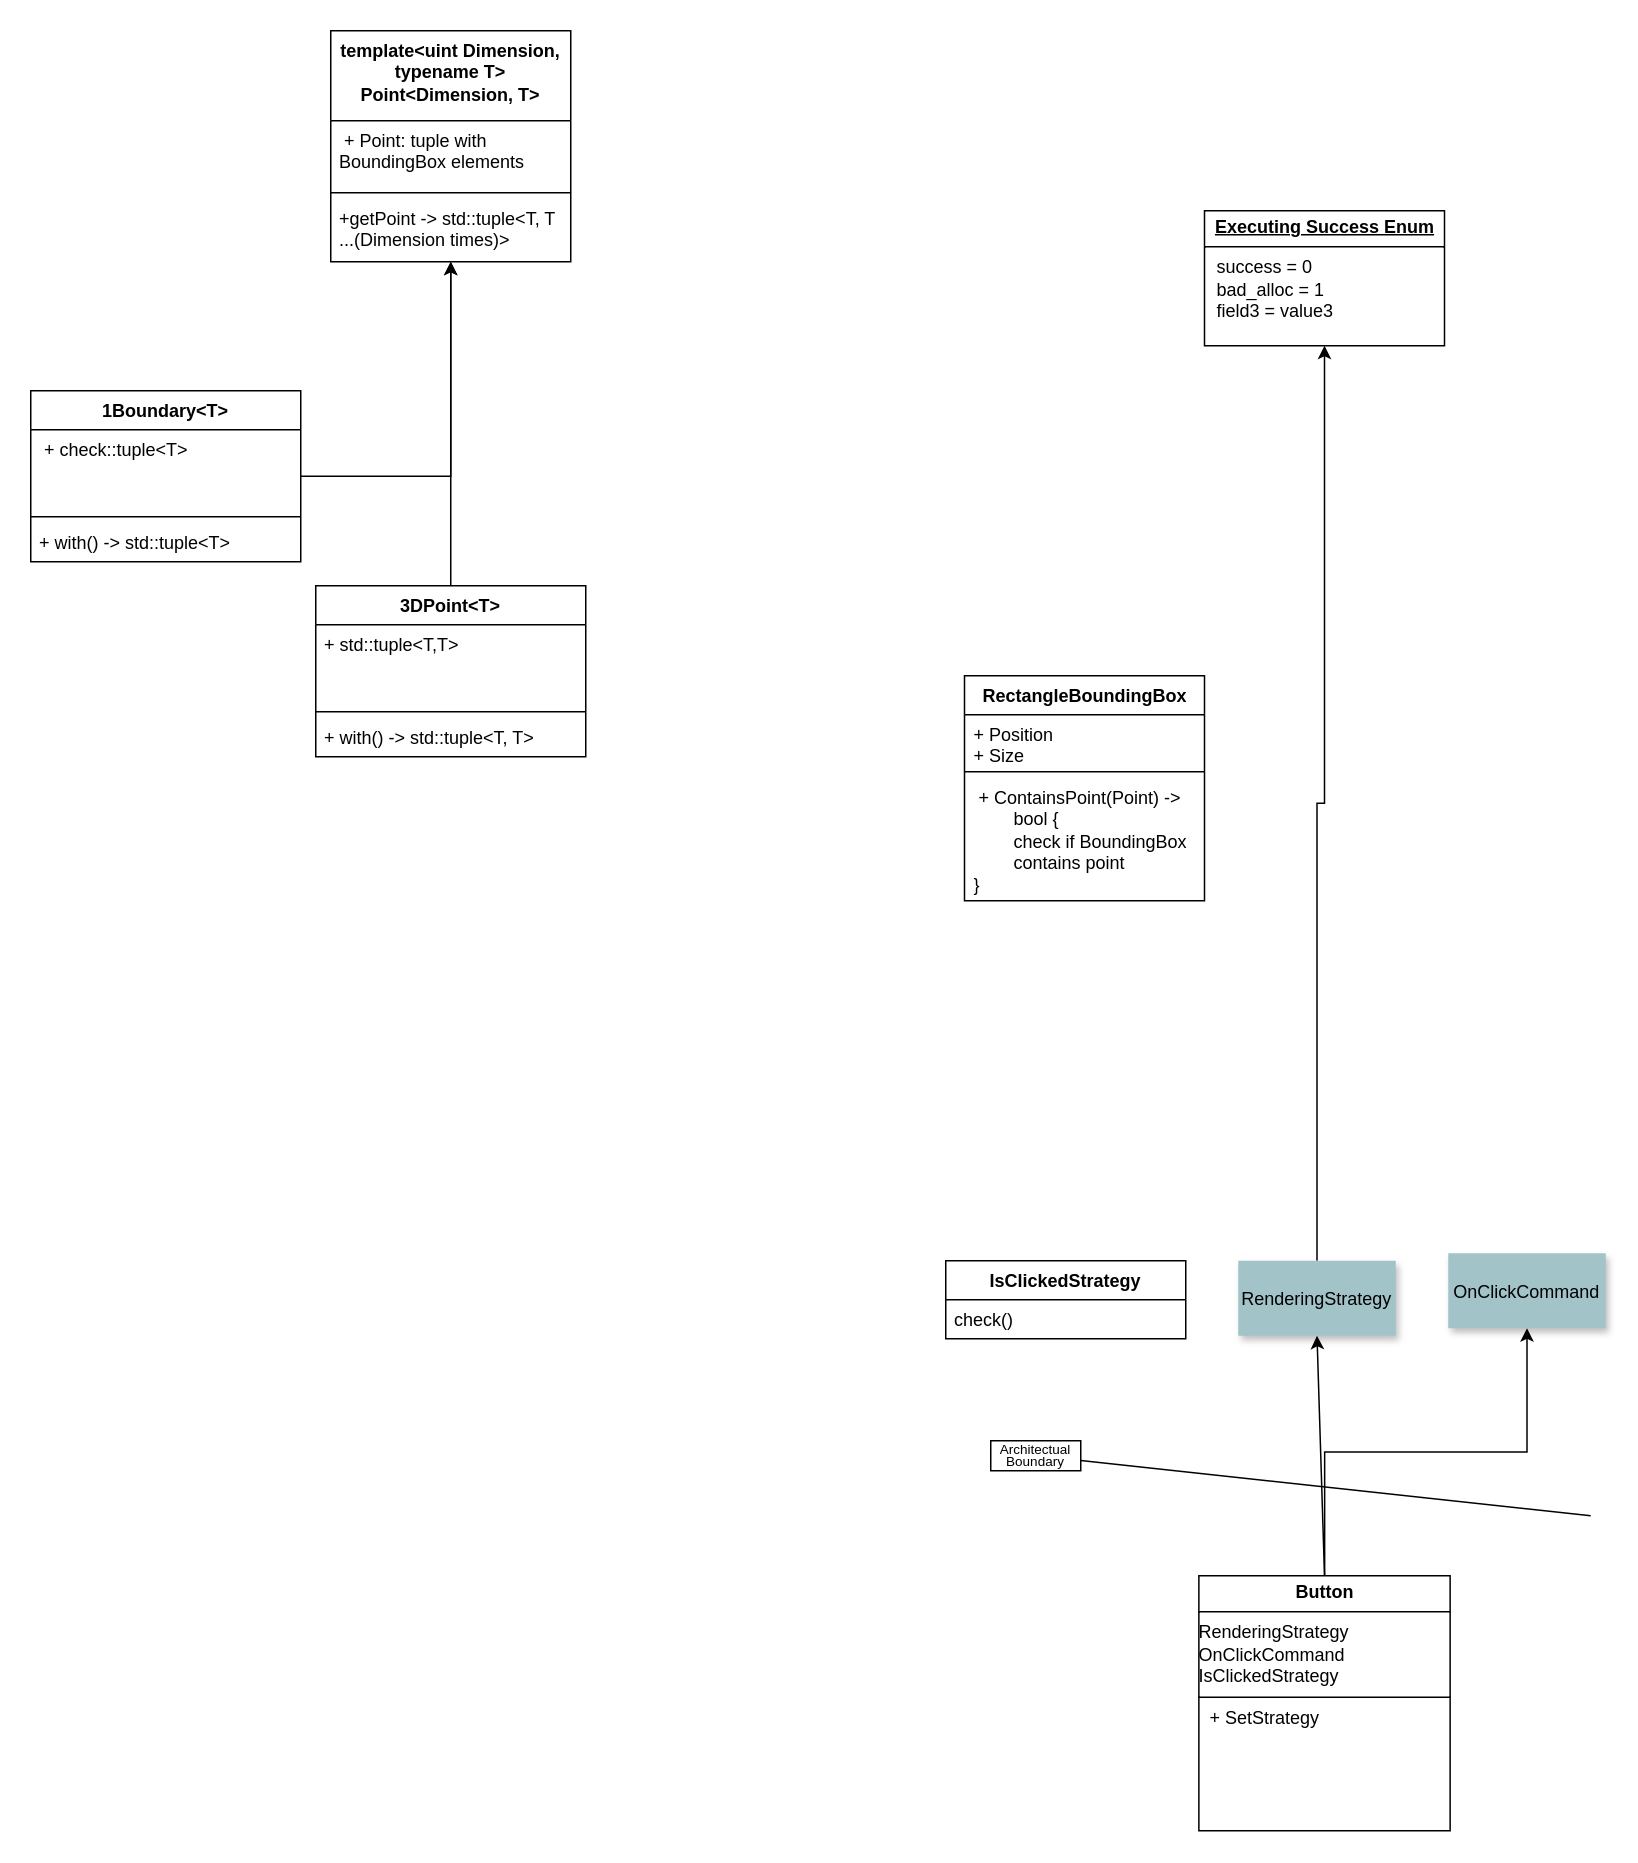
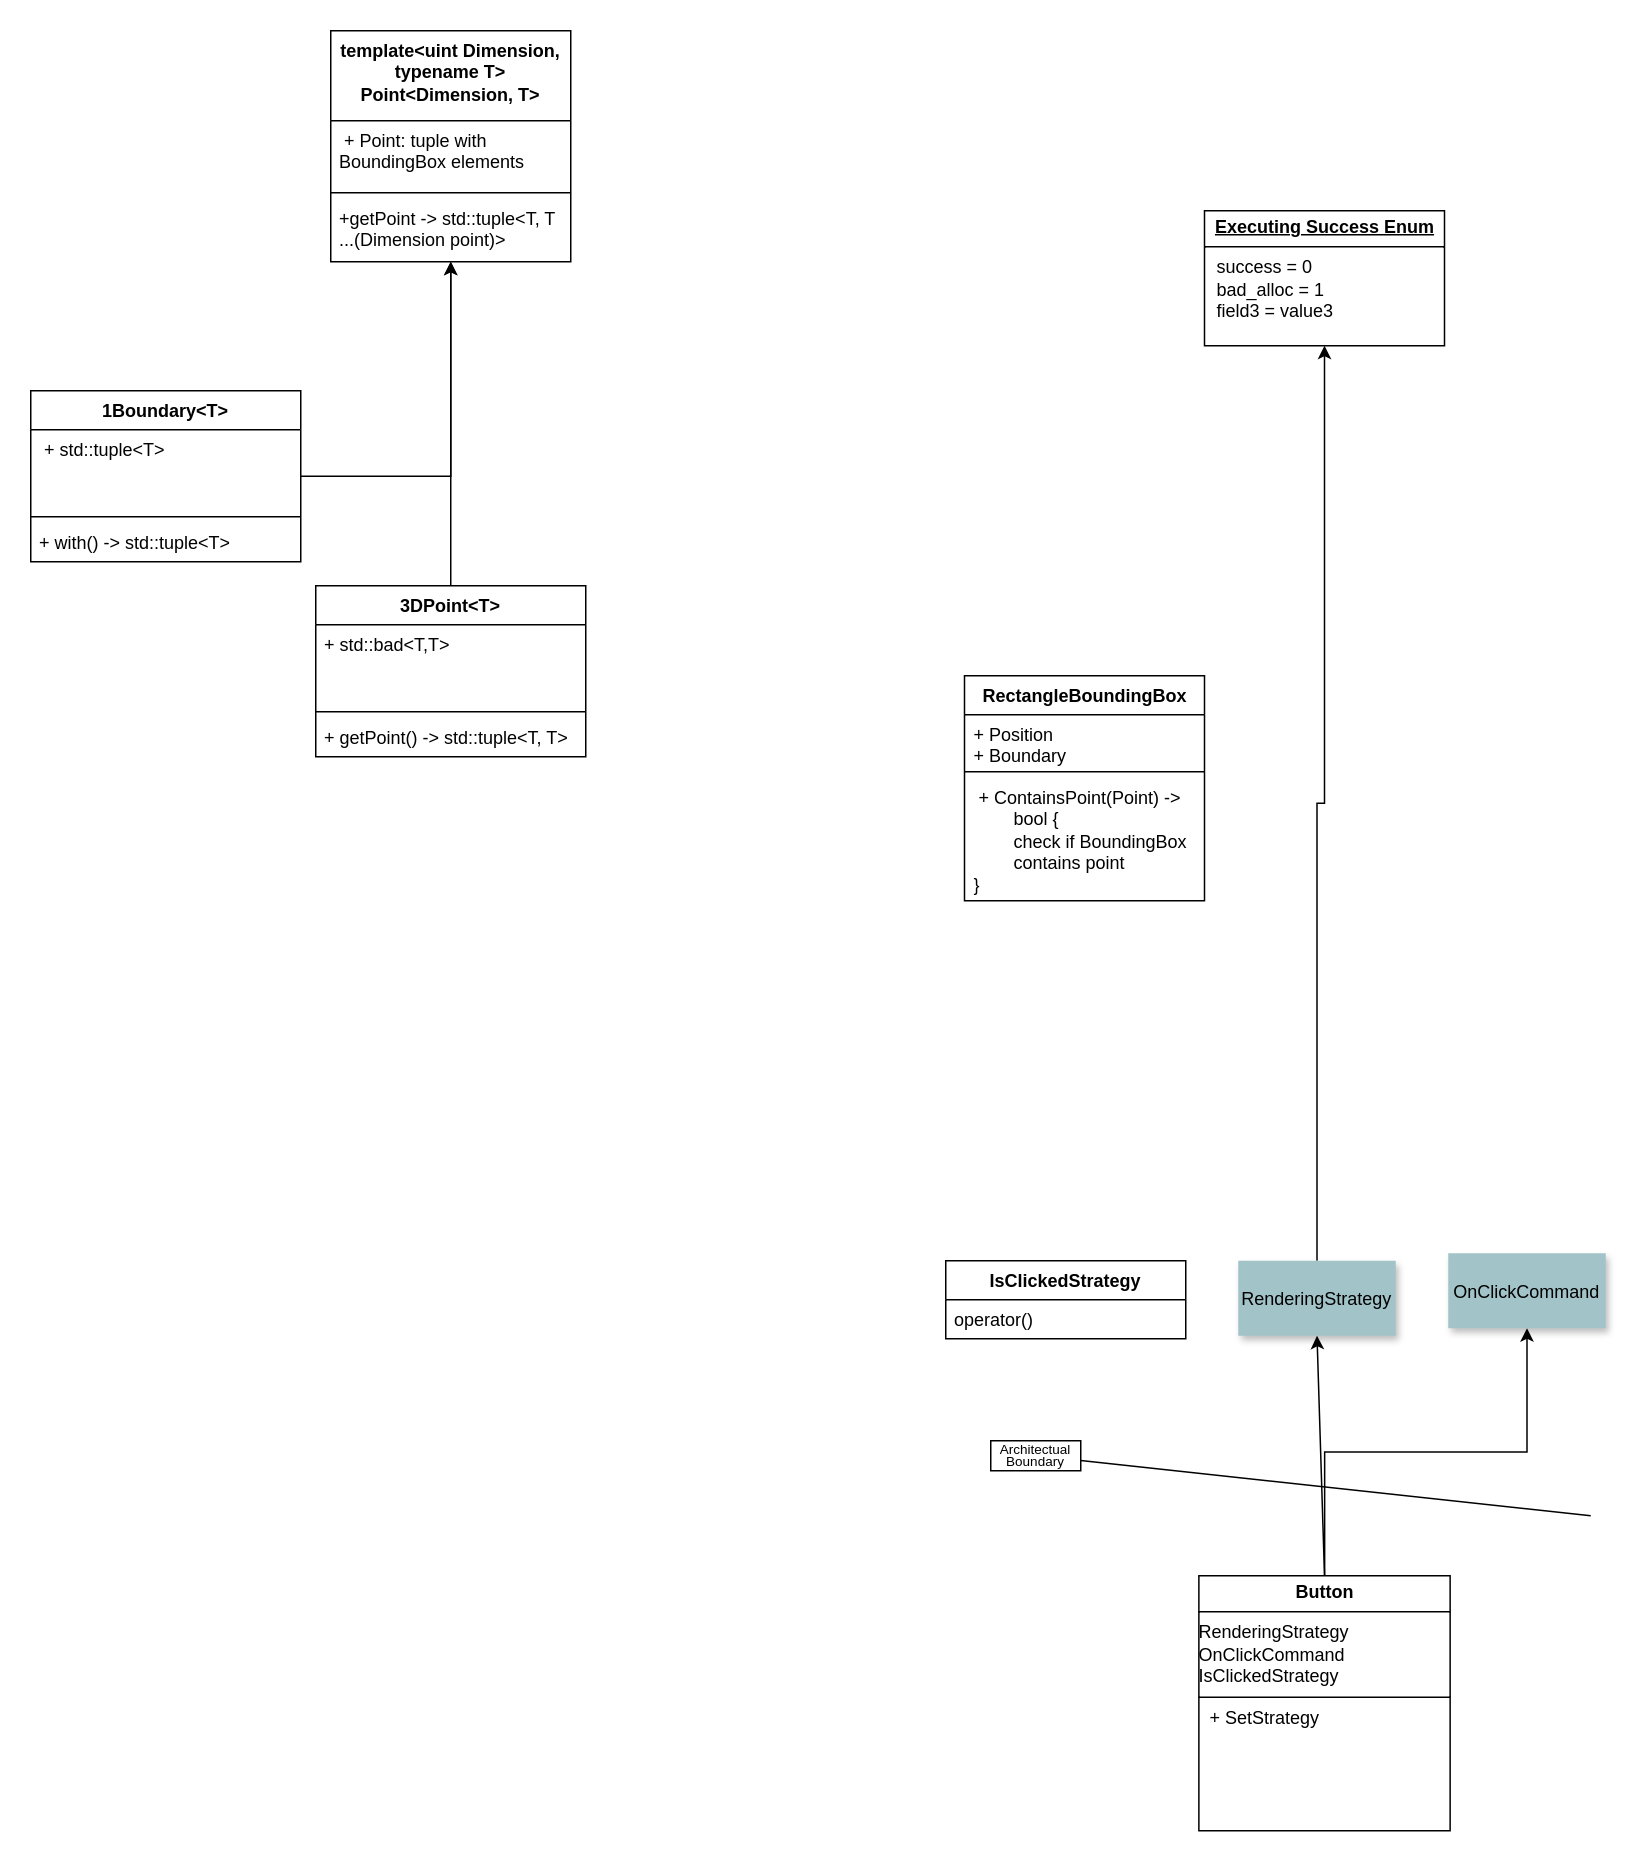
- <mxCell id="25" value="+getPoint -&amp;gt; std::tuple&amp;lt;T, T ...(Dimension times)&amp;gt;" style="text;strokeColor=none;fillColor=none;align=left;verticalAlign=top;spacingLeft=4;spacingRight=4;overflow=hidden;rotatable=0;points=[[0,0.5],[1,0.5]];portConstraint=eastwest;whiteSpace=wrap;html=1;" vertex="1" parent="22"><mxGeometry y="112" width="160" height="42" as="geometry" /></mxCell>
+ <mxCell id="25" value="+getPoint -&amp;gt; std::tuple&amp;lt;T, T ...(Dimension point)&amp;gt;" style="text;strokeColor=none;fillColor=none;align=left;verticalAlign=top;spacingLeft=4;spacingRight=4;overflow=hidden;rotatable=0;points=[[0,0.5],[1,0.5]];portConstraint=eastwest;whiteSpace=wrap;html=1;" vertex="1" parent="22"><mxGeometry y="112" width="160" height="42" as="geometry" /></mxCell>
- <mxCell id="28" value="&amp;nbsp;+ check::tuple&amp;lt;T&amp;gt;" style="text;strokeColor=none;fillColor=none;align=left;verticalAlign=top;spacingLeft=4;spacingRight=4;overflow=hidden;rotatable=0;points=[[0,0.5],[1,0.5]];portConstraint=eastwest;whiteSpace=wrap;html=1;" vertex="1" parent="27"><mxGeometry y="26" width="180" height="54" as="geometry" /></mxCell>
+ <mxCell id="28" value="&amp;nbsp;+ std::tuple&amp;lt;T&amp;gt;" style="text;strokeColor=none;fillColor=none;align=left;verticalAlign=top;spacingLeft=4;spacingRight=4;overflow=hidden;rotatable=0;points=[[0,0.5],[1,0.5]];portConstraint=eastwest;whiteSpace=wrap;html=1;" vertex="1" parent="27"><mxGeometry y="26" width="180" height="54" as="geometry" /></mxCell>
- <mxCell id="19" value="+ std::tuple&amp;lt;T,T&amp;gt;" style="text;strokeColor=none;fillColor=none;align=left;verticalAlign=top;spacingLeft=4;spacingRight=4;overflow=hidden;rotatable=0;points=[[0,0.5],[1,0.5]];portConstraint=eastwest;whiteSpace=wrap;html=1;" vertex="1" parent="18"><mxGeometry y="26" width="180" height="54" as="geometry" /></mxCell>
+ <mxCell id="19" value="+ std::bad&amp;lt;T,T&amp;gt;" style="text;strokeColor=none;fillColor=none;align=left;verticalAlign=top;spacingLeft=4;spacingRight=4;overflow=hidden;rotatable=0;points=[[0,0.5],[1,0.5]];portConstraint=eastwest;whiteSpace=wrap;html=1;" vertex="1" parent="18"><mxGeometry y="26" width="180" height="54" as="geometry" /></mxCell>
- <mxCell id="21" value="+ with() -&amp;gt; std::tuple&amp;lt;T, T&amp;gt; " style="text;strokeColor=none;fillColor=none;align=left;verticalAlign=top;spacingLeft=4;spacingRight=4;overflow=hidden;rotatable=0;points=[[0,0.5],[1,0.5]];portConstraint=eastwest;whiteSpace=wrap;html=1;" vertex="1" parent="18"><mxGeometry y="88" width="180" height="26" as="geometry" /></mxCell>
+ <mxCell id="21" value="+ getPoint() -&amp;gt; std::tuple&amp;lt;T, T&amp;gt; " style="text;strokeColor=none;fillColor=none;align=left;verticalAlign=top;spacingLeft=4;spacingRight=4;overflow=hidden;rotatable=0;points=[[0,0.5],[1,0.5]];portConstraint=eastwest;whiteSpace=wrap;html=1;" vertex="1" parent="18"><mxGeometry y="88" width="180" height="26" as="geometry" /></mxCell>
- <mxCell id="14" value="&lt;div&gt;+ Position&lt;/div&gt;&lt;div&gt;+ Size&lt;br&gt;&lt;/div&gt;" style="text;strokeColor=none;fillColor=none;align=left;verticalAlign=top;spacingLeft=4;spacingRight=4;overflow=hidden;rotatable=0;points=[[0,0.5],[1,0.5]];portConstraint=eastwest;whiteSpace=wrap;html=1;" vertex="1" parent="13"><mxGeometry y="26" width="160" height="34" as="geometry" /></mxCell>
+ <mxCell id="14" value="&lt;div&gt;+ Position&lt;/div&gt;&lt;div&gt;+ Boundary&lt;br&gt;&lt;/div&gt;" style="text;strokeColor=none;fillColor=none;align=left;verticalAlign=top;spacingLeft=4;spacingRight=4;overflow=hidden;rotatable=0;points=[[0,0.5],[1,0.5]];portConstraint=eastwest;whiteSpace=wrap;html=1;" vertex="1" parent="13"><mxGeometry y="26" width="160" height="34" as="geometry" /></mxCell>
- <mxCell id="12" value="check()" style="text;strokeColor=none;fillColor=none;align=left;verticalAlign=top;spacingLeft=4;spacingRight=4;overflow=hidden;rotatable=0;points=[[0,0.5],[1,0.5]];portConstraint=eastwest;whiteSpace=wrap;html=1;" vertex="1" parent="11"><mxGeometry y="26" width="160" height="26" as="geometry" /></mxCell>
+ <mxCell id="12" value="operator()" style="text;strokeColor=none;fillColor=none;align=left;verticalAlign=top;spacingLeft=4;spacingRight=4;overflow=hidden;rotatable=0;points=[[0,0.5],[1,0.5]];portConstraint=eastwest;whiteSpace=wrap;html=1;" vertex="1" parent="11"><mxGeometry y="26" width="160" height="26" as="geometry" /></mxCell>
